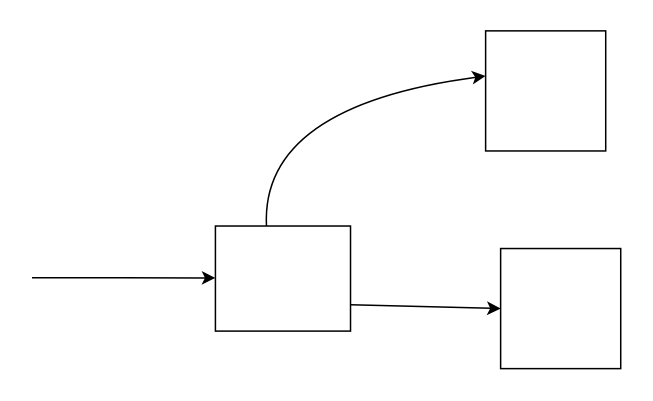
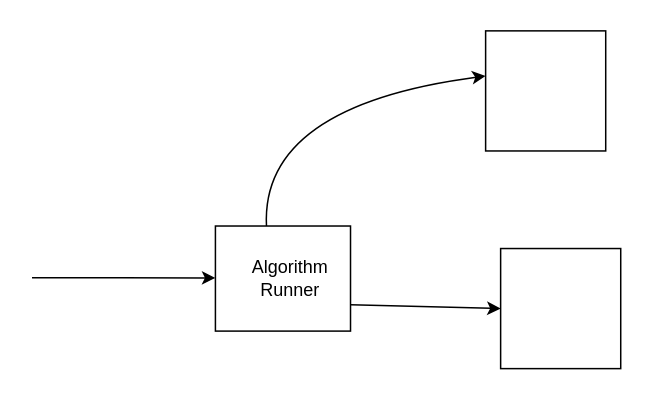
+ <mxCell id="4" value="Algorithm Runner" style="text;html=1;align=center;verticalAlign=middle;whiteSpace=wrap;rounded=0;" vertex="1" parent="1"><mxGeometry x="163" y="170" width="60" height="30" as="geometry" /></mxCell>
